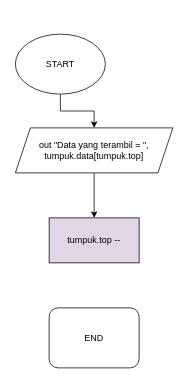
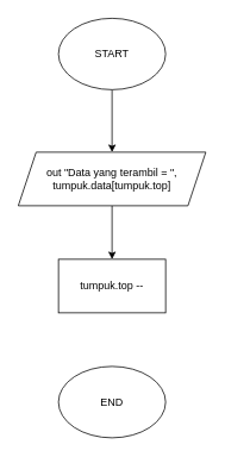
- <mxCell id="3" value="START" style="ellipse;whiteSpace=wrap;html=1;" vertex="1" parent="1"><mxGeometry x="20" y="45" width="120" height="80" as="geometry" /></mxCell>
+ <mxCell id="3" value="START" style="ellipse;whiteSpace=wrap;html=1;" vertex="1" parent="1"><mxGeometry x="65" y="20" width="120" height="80" as="geometry" /></mxCell>
- <mxCell id="7" value="tumpuk.top --" style="whiteSpace=wrap;html=1;fillColor=#e1d5e7;" vertex="1" parent="1"><mxGeometry x="65" y="290" width="120" height="60" as="geometry" /></mxCell>
+ <mxCell id="7" value="tumpuk.top --" style="whiteSpace=wrap;html=1;" vertex="1" parent="1"><mxGeometry x="65" y="290" width="120" height="60" as="geometry" /></mxCell>
- <mxCell id="4" value="END" style="whiteSpace=wrap;html=1;rounded=1;" vertex="1" parent="1"><mxGeometry x="65" y="410" width="120" height="80" as="geometry" /></mxCell>
+ <mxCell id="4" value="END" style="ellipse;whiteSpace=wrap;html=1;" vertex="1" parent="1"><mxGeometry x="65" y="410" width="120" height="80" as="geometry" /></mxCell>
